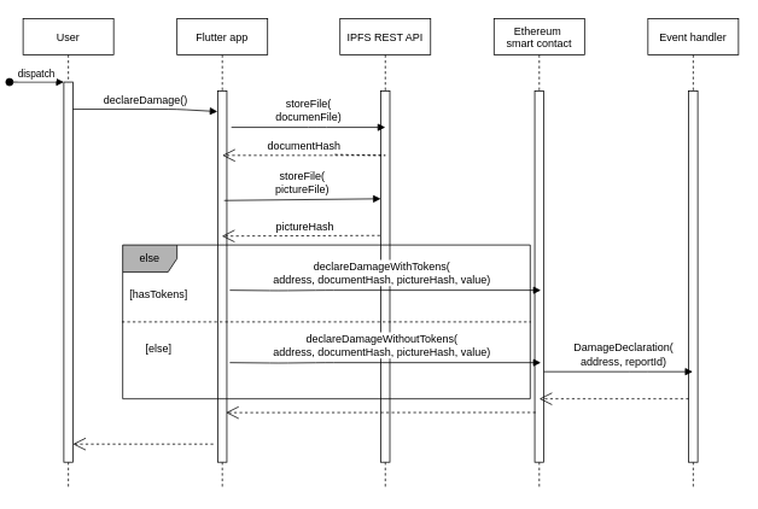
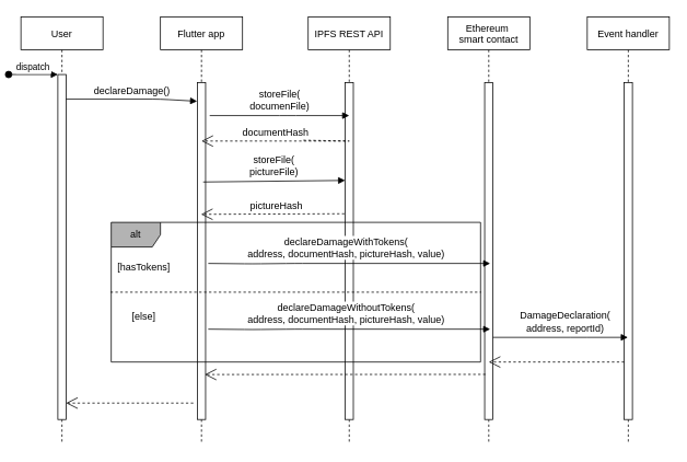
- <mxCell id="19" value="else" style="shape=umlFrame;whiteSpace=wrap;html=1;fillColor=#B3B3B3;" vertex="1" parent="13"><mxGeometry x="-240" y="250" width="450" height="170" as="geometry" /></mxCell>
+ <mxCell id="19" value="alt" style="shape=umlFrame;whiteSpace=wrap;html=1;fillColor=#B3B3B3;" vertex="1" parent="13"><mxGeometry x="-240" y="250" width="450" height="170" as="geometry" /></mxCell>
